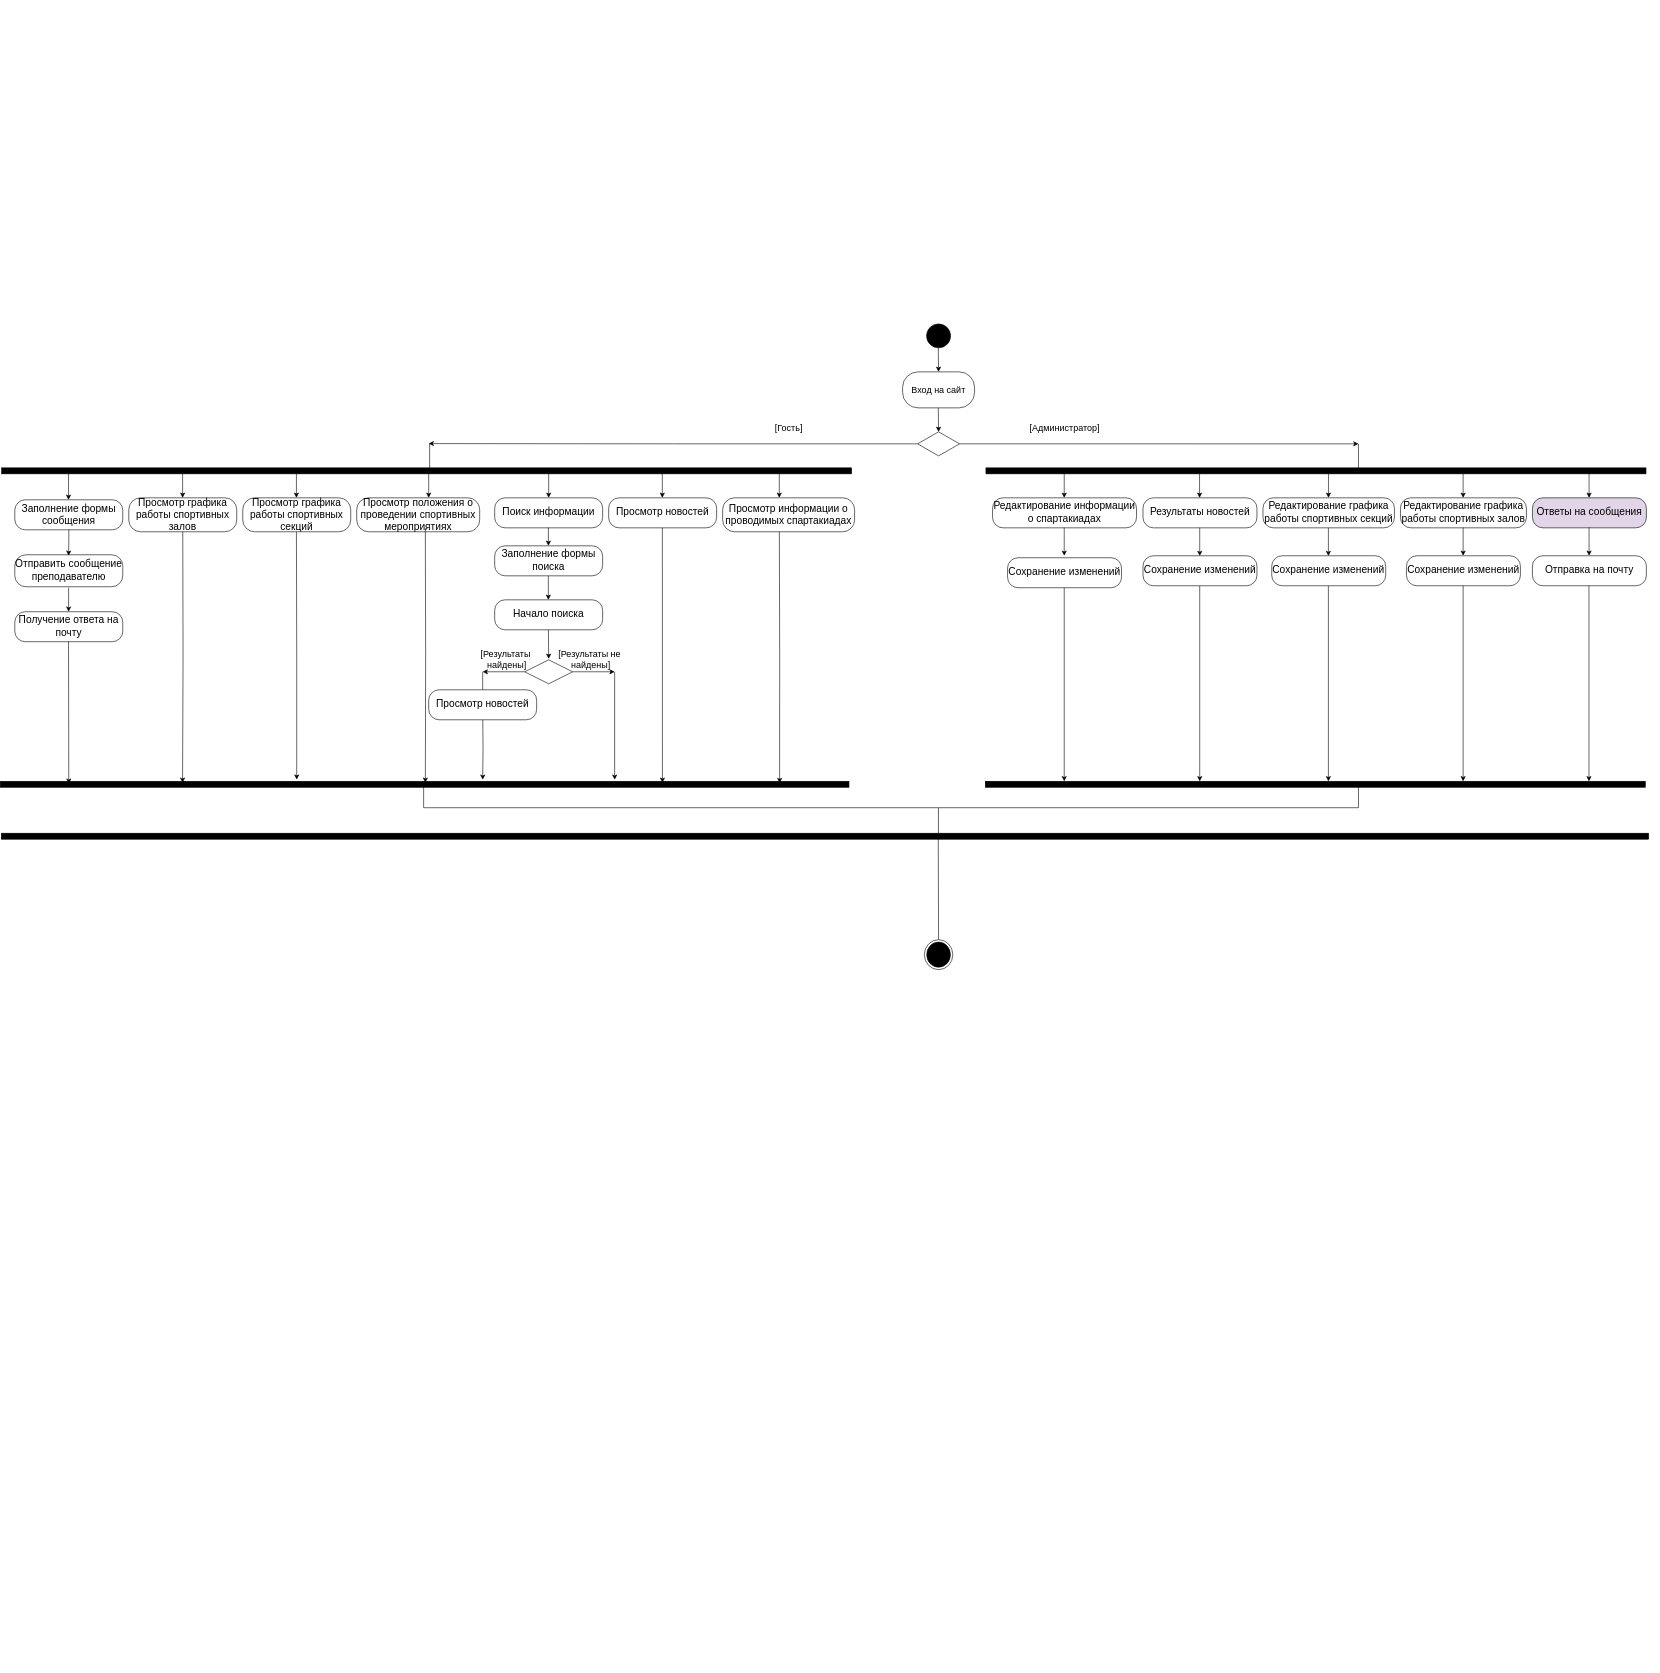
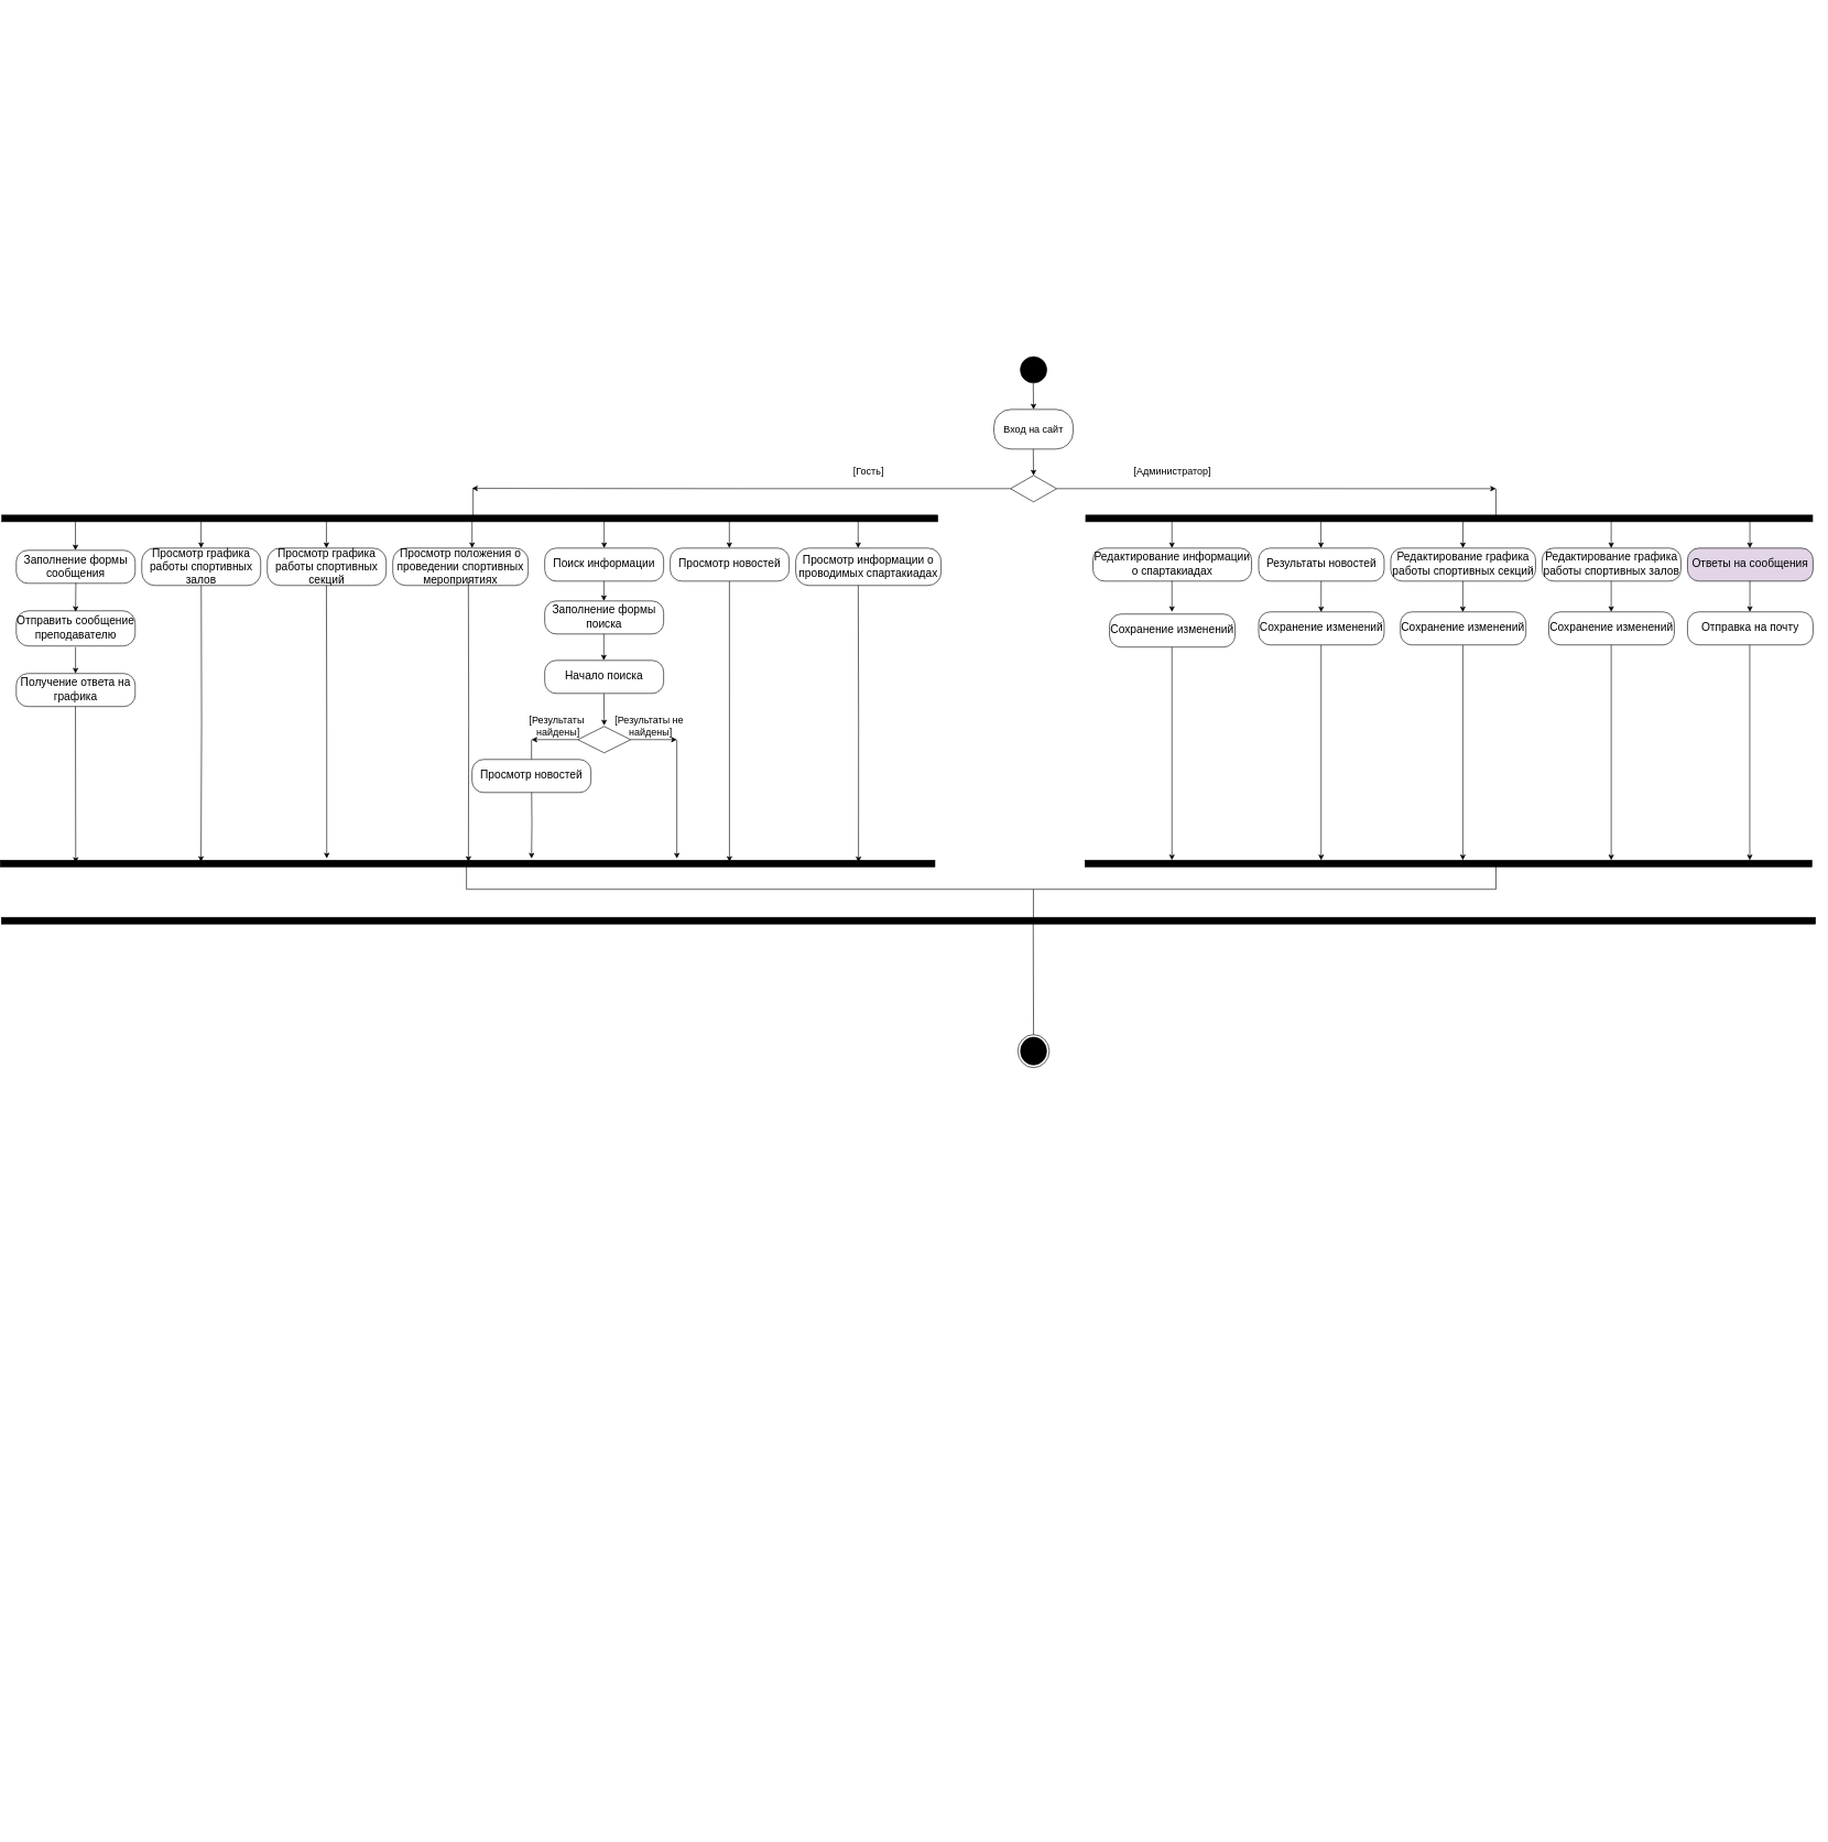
- <mxCell id="50" value="Получение ответа на почту" style="rounded=1;whiteSpace=wrap;html=1;arcSize=35;fontSize=17;" parent="1" vertex="1"><mxGeometry x="20" y="1019.28" width="180" height="50" as="geometry" /></mxCell>
+ <mxCell id="50" value="Получение ответа на графика" style="rounded=1;whiteSpace=wrap;html=1;arcSize=35;fontSize=17;" parent="1" vertex="1"><mxGeometry x="20" y="1019.28" width="180" height="50" as="geometry" /></mxCell>
